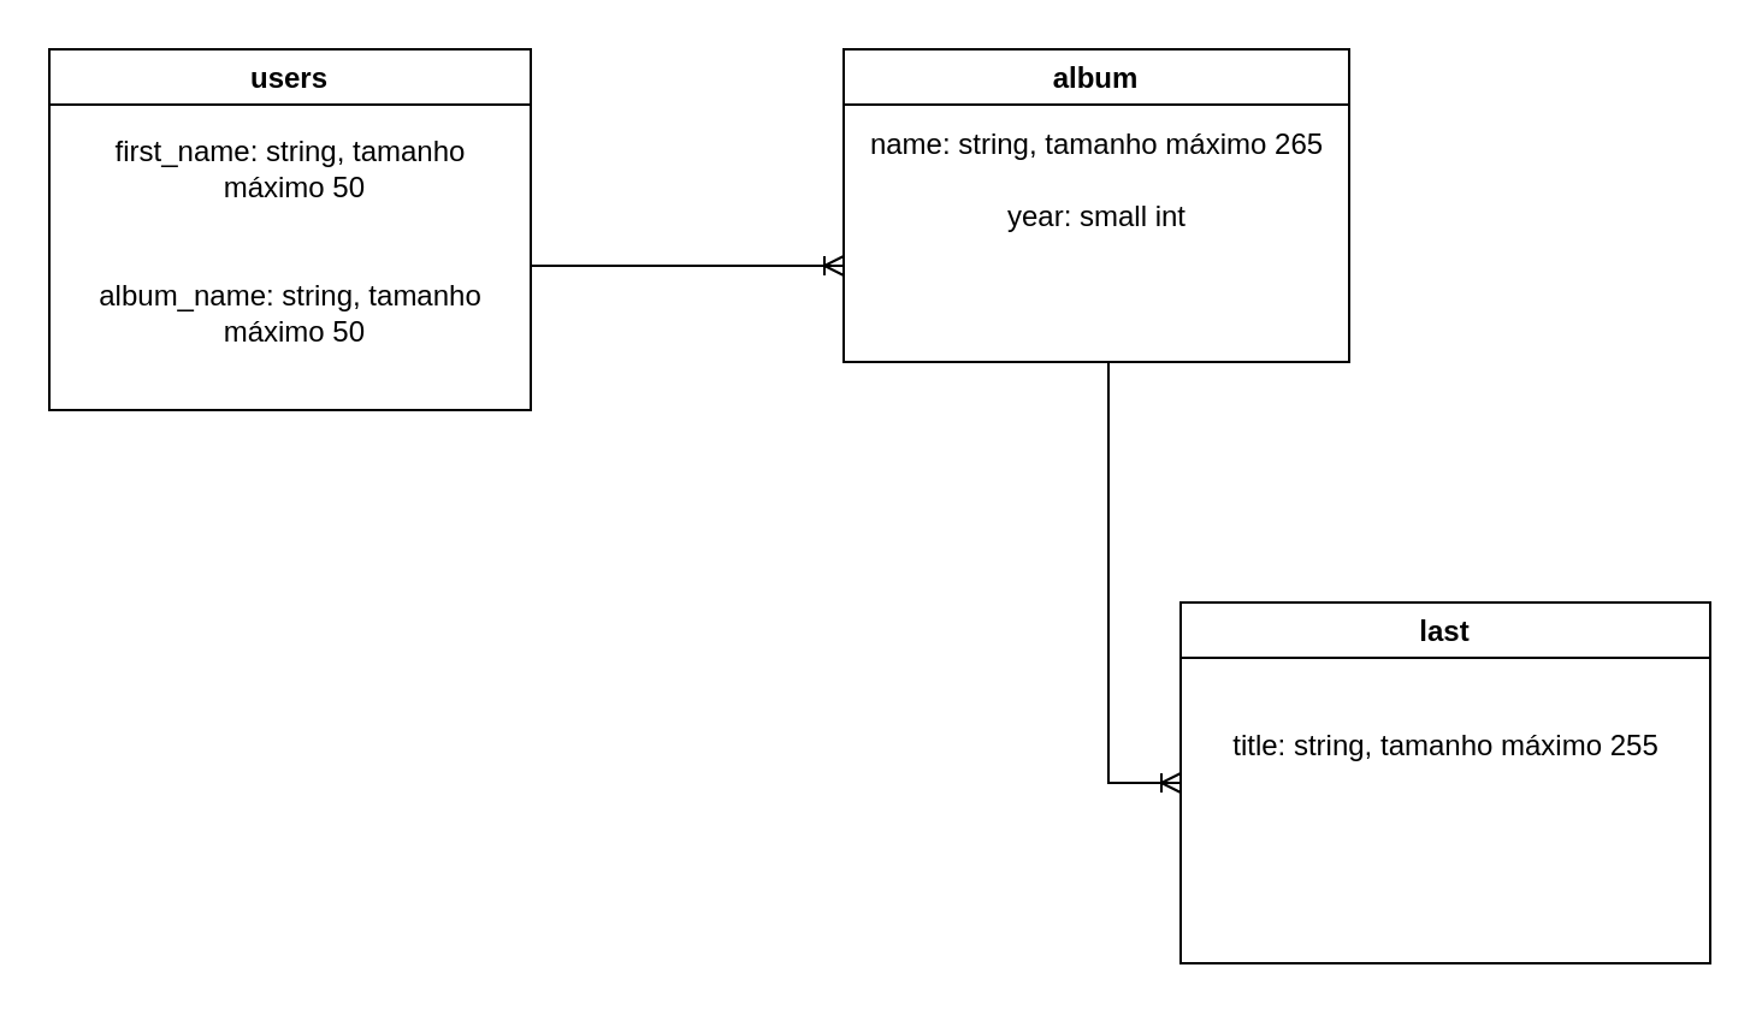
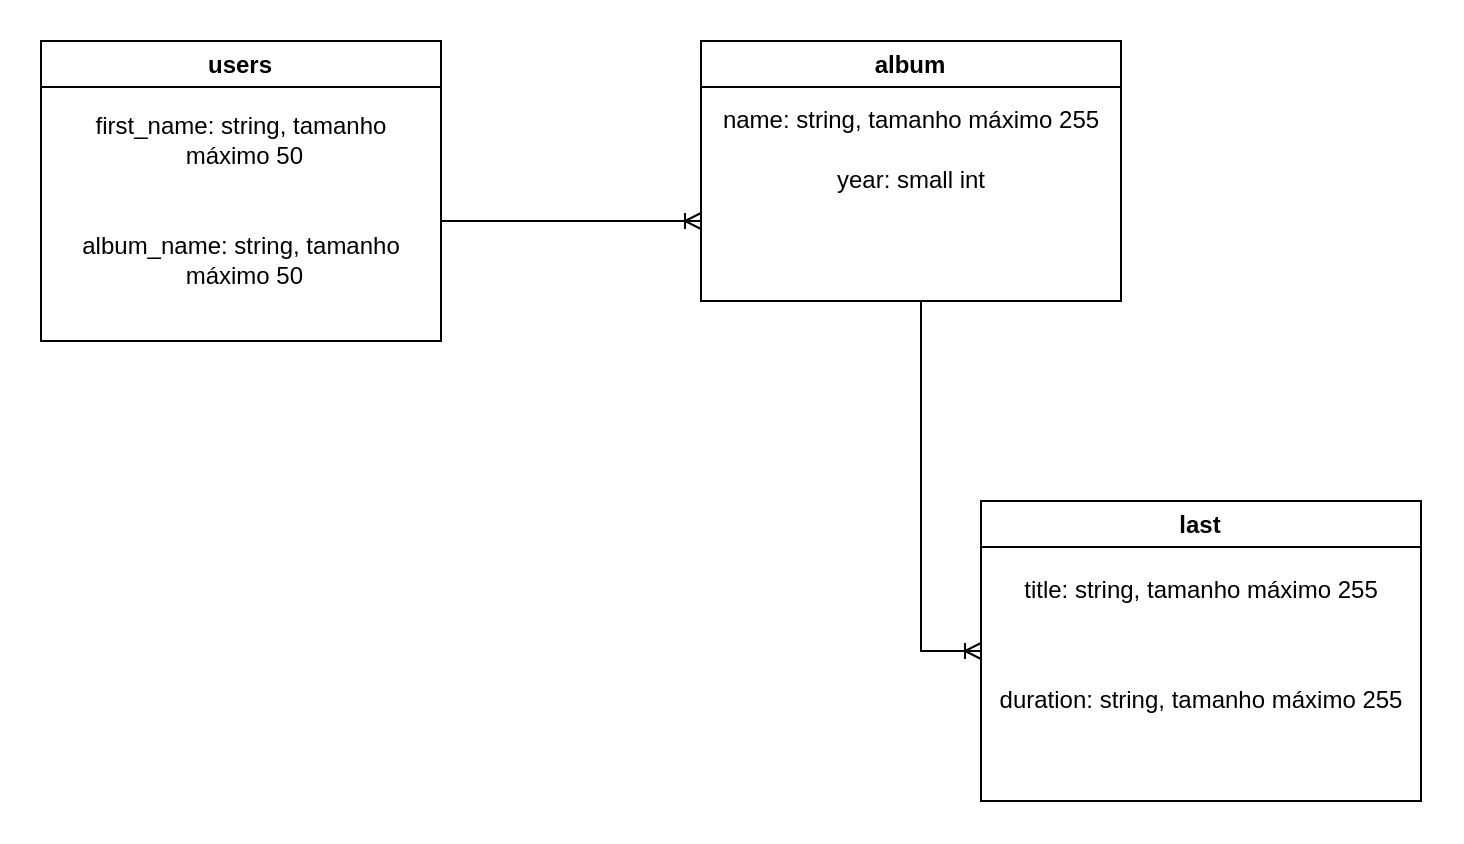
- <mxCell id="6" value="name: string, tamanho máximo 265" style="text;html=1;align=center;verticalAlign=middle;resizable=0;points=[];autosize=1;strokeColor=none;fillColor=none;" parent="5" vertex="1"><mxGeometry y="25" width="210" height="30" as="geometry" /></mxCell>
+ <mxCell id="6" value="name: string, tamanho máximo 255" style="text;html=1;align=center;verticalAlign=middle;resizable=0;points=[];autosize=1;strokeColor=none;fillColor=none;" parent="5" vertex="1"><mxGeometry y="25" width="210" height="30" as="geometry" /></mxCell>
- <mxCell id="9" value="title: string, tamanho máximo 255" style="text;html=1;align=center;verticalAlign=middle;resizable=0;points=[];autosize=1;strokeColor=none;fillColor=none;" parent="8" vertex="1"><mxGeometry x="10" y="45" width="200" height="30" as="geometry" /></mxCell>
+ <mxCell id="9" value="title: string, tamanho máximo 255" style="text;html=1;align=center;verticalAlign=middle;resizable=0;points=[];autosize=1;strokeColor=none;fillColor=none;" parent="8" vertex="1"><mxGeometry x="10" y="30" width="200" height="30" as="geometry" /></mxCell>
+ <mxCell id="10" value="duration: string, tamanho máximo 255" style="text;html=1;align=center;verticalAlign=middle;resizable=0;points=[];autosize=1;strokeColor=none;fillColor=none;" vertex="1" parent="8"><mxGeometry y="85" width="220" height="30" as="geometry" /></mxCell>
